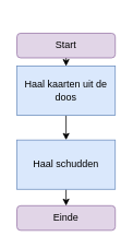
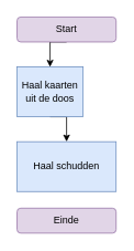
- <mxCell id="3" value="Start" style="rounded=1;whiteSpace=wrap;html=1;fillColor=#e1d5e7;strokeColor=#9673a6;" vertex="1" parent="1"><mxGeometry x="20" y="40" width="120" height="30" as="geometry" /></mxCell>
+ <mxCell id="3" value="Start" style="rounded=1;whiteSpace=wrap;html=1;fillColor=#e1d5e7;strokeColor=#9673a6;" vertex="1" parent="1"><mxGeometry x="20" y="20" width="120" height="30" as="geometry" /></mxCell>
- <mxCell id="6" value="Haal kaarten uit de doos" style="rounded=0;whiteSpace=wrap;html=1;fillColor=#dae8fc;strokeColor=#6c8ebf;" vertex="1" parent="1"><mxGeometry x="20" y="80" width="120" height="60" as="geometry" /></mxCell>
+ <mxCell id="6" value="Haal kaarten uit de doos" style="rounded=0;whiteSpace=wrap;html=1;fillColor=#dae8fc;strokeColor=#6c8ebf;" vertex="1" parent="1"><mxGeometry x="20" y="80" width="80" height="60" as="geometry" /></mxCell>
- <mxCell id="7" style="edgeStyle=orthogonalEdgeStyle;rounded=0;orthogonalLoop=1;jettySize=auto;html=1;exitX=0.5;exitY=1;exitDx=0;exitDy=0;entryX=0.5;entryY=0;entryDx=0;entryDy=0;" edge="1" parent="1" source="8" target="4"><mxGeometry relative="1" as="geometry" /></mxCell>
